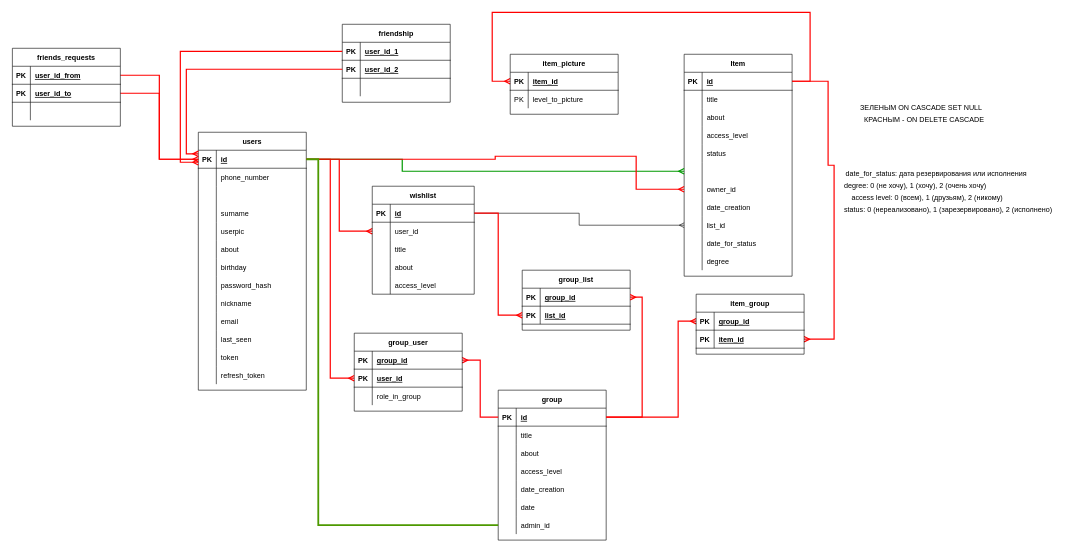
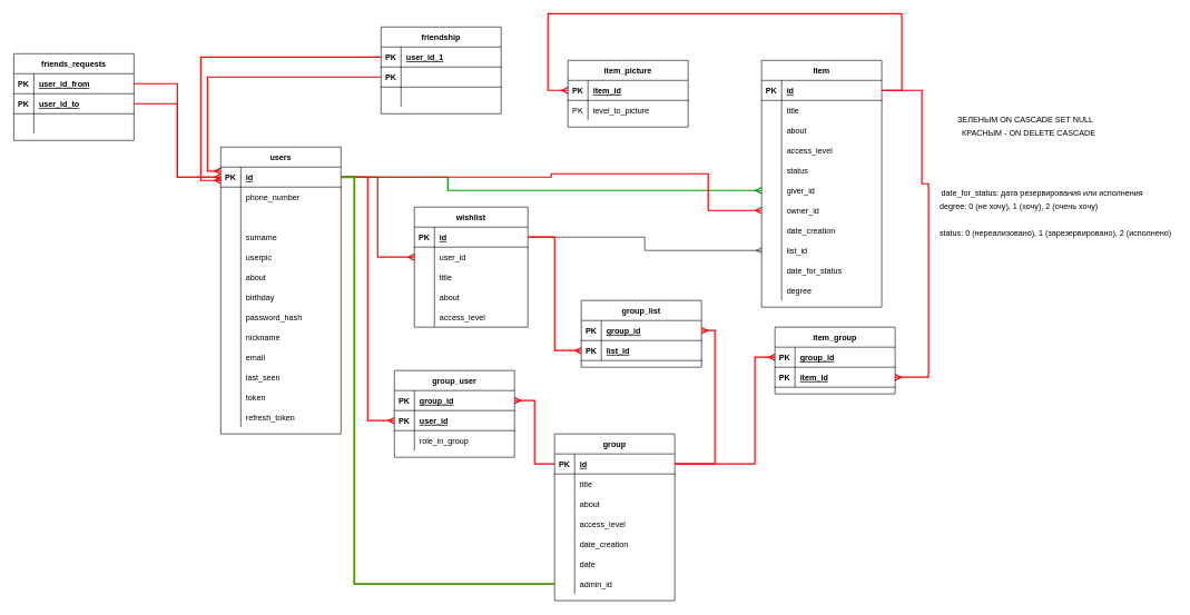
- <mxCell id="74" value="user_id_2" style="shape=partialRectangle;connectable=0;fillColor=none;top=0;left=0;bottom=0;right=0;align=left;spacingLeft=6;fontStyle=5;overflow=hidden;" parent="72" vertex="1"><mxGeometry x="30" width="150" height="30" as="geometry" /></mxCell>
+ <mxCell id="112" value="giver_id" style="shape=partialRectangle;connectable=0;fillColor=none;top=0;left=0;bottom=0;right=0;align=left;spacingLeft=6;overflow=hidden;" parent="110" vertex="1"><mxGeometry x="30" width="150" height="30" as="geometry" /></mxCell>
- <mxCell id="154" value="access level: 0 (всем), 1 (друзьям), 2 (никому)" style="text;html=1;align=center;verticalAlign=middle;resizable=0;points=[];autosize=1;" parent="1" vertex="1"><mxGeometry x="1410" y="320" width="270" height="20" as="geometry" /></mxCell>
